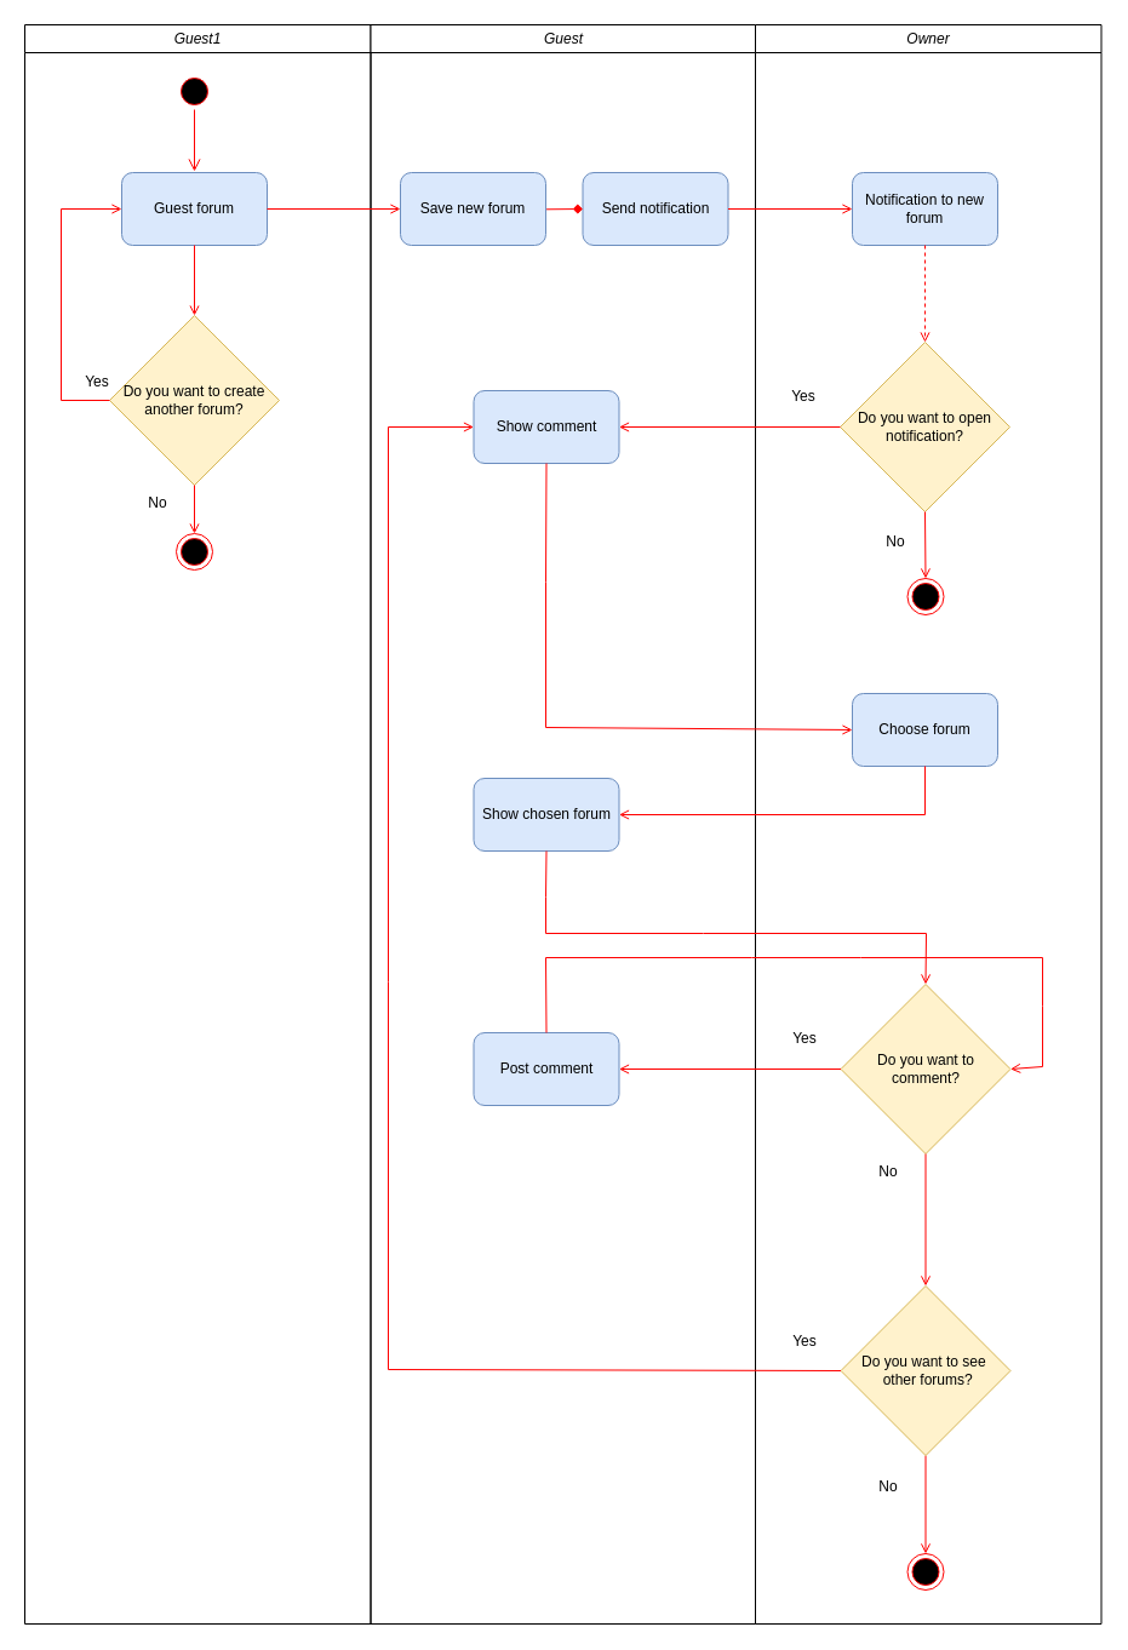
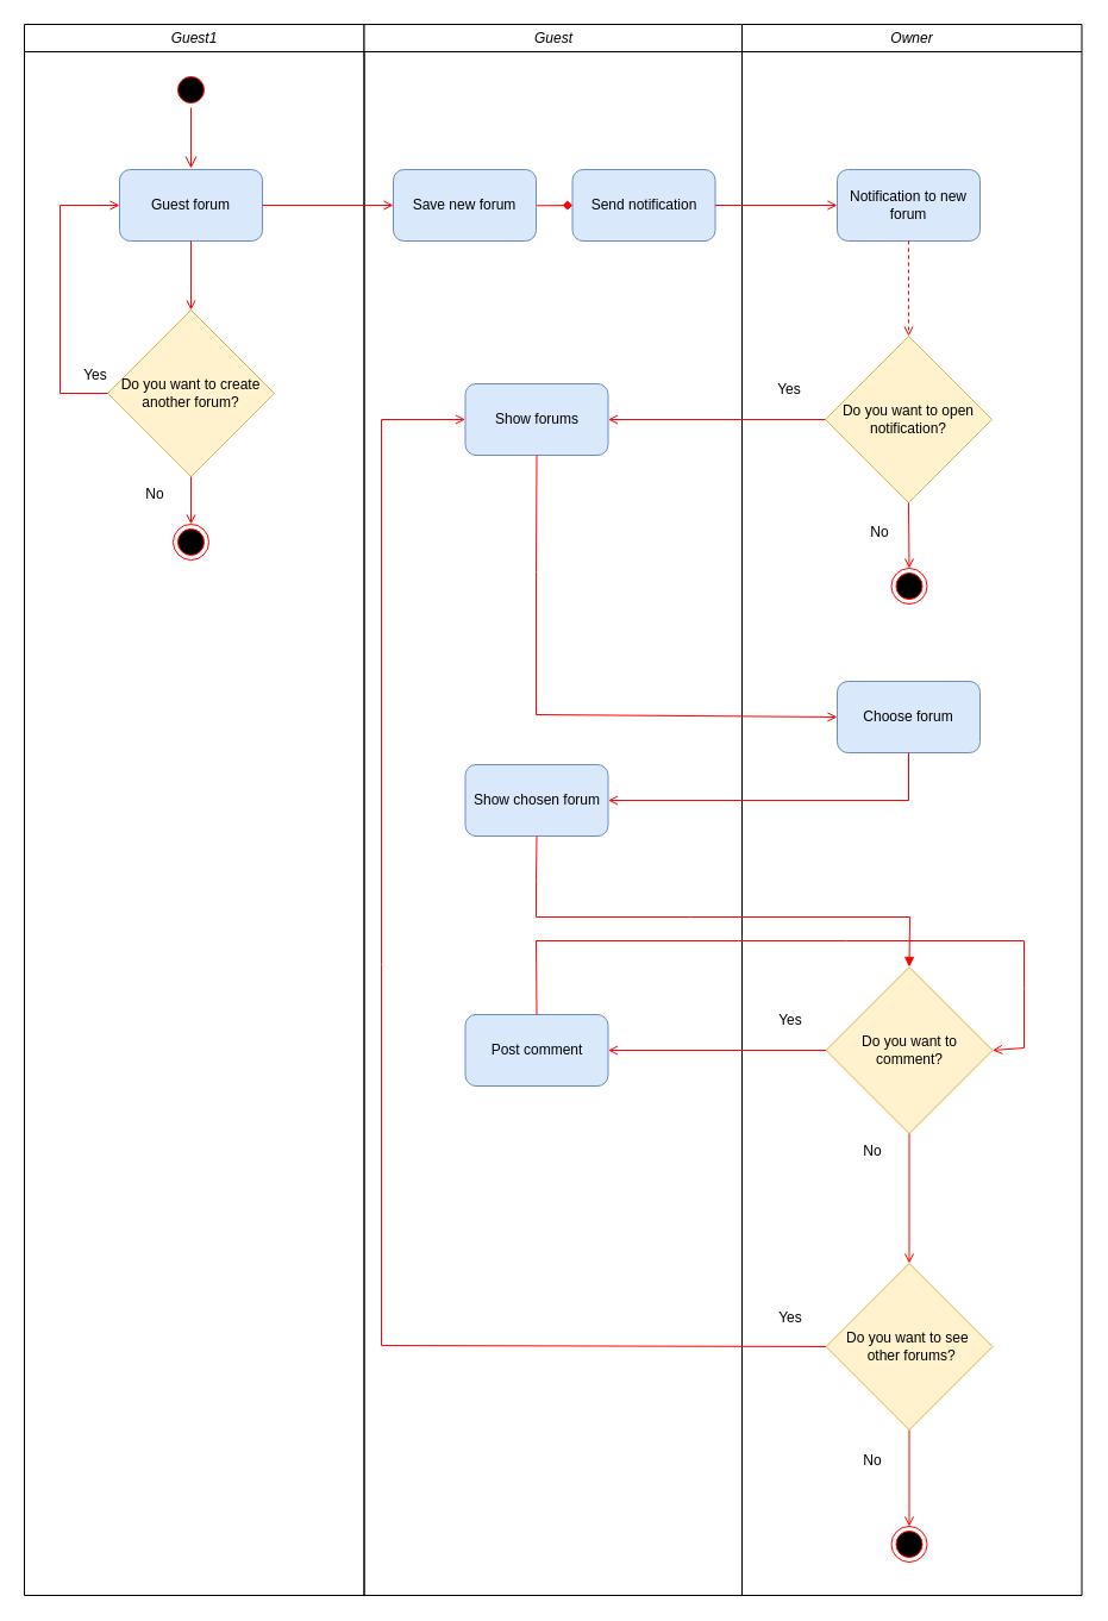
- <mxCell id="15" value="Show comment" style="rounded=1;whiteSpace=wrap;html=1;fillColor=#dae8fc;strokeColor=#6c8ebf;" parent="13" vertex="1"><mxGeometry x="85" y="302" width="120" height="60" as="geometry" /></mxCell>
+ <mxCell id="15" value="Show forums" style="rounded=1;whiteSpace=wrap;html=1;fillColor=#dae8fc;strokeColor=#6c8ebf;" parent="13" vertex="1"><mxGeometry x="85" y="302" width="120" height="60" as="geometry" /></mxCell>
- <mxCell id="42" value="" style="endArrow=open;strokeColor=#FF0000;endFill=1;rounded=0;exitX=0.5;exitY=1;exitDx=0;exitDy=0;entryX=0.5;entryY=0;entryDx=0;entryDy=0;" parent="1" source="17" target="29" edge="1"><mxGeometry relative="1" as="geometry"><mxPoint x="714.5" y="820" as="sourcePoint" /><mxPoint x="834.5" y="860" as="targetPoint" /><Array as="points"><mxPoint x="450" y="740" /><mxPoint x="450" y="770" /><mxPoint x="580" y="770" /><mxPoint x="764" y="770" /></Array></mxGeometry></mxCell>
+ <mxCell id="42" value="" style="endArrow=block;strokeColor=#FF0000;endFill=1;rounded=0;exitX=0.5;exitY=1;exitDx=0;exitDy=0;entryX=0.5;entryY=0;entryDx=0;entryDy=0;" parent="1" source="17" target="29" edge="1"><mxGeometry relative="1" as="geometry"><mxPoint x="714.5" y="820" as="sourcePoint" /><mxPoint x="834.5" y="860" as="targetPoint" /><Array as="points"><mxPoint x="450" y="740" /><mxPoint x="450" y="770" /><mxPoint x="580" y="770" /><mxPoint x="764" y="770" /></Array></mxGeometry></mxCell>
